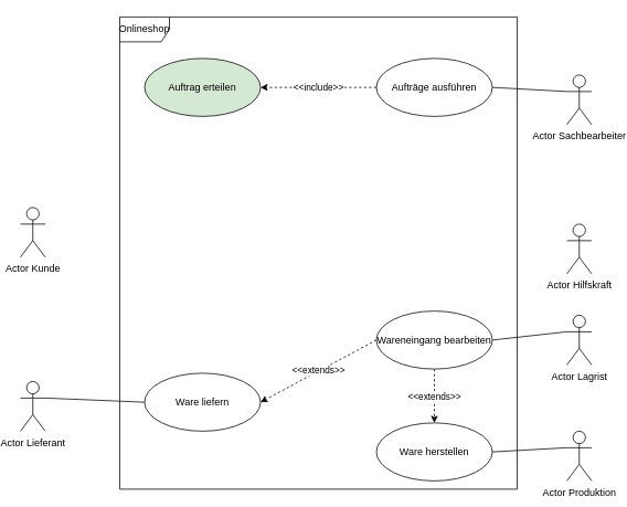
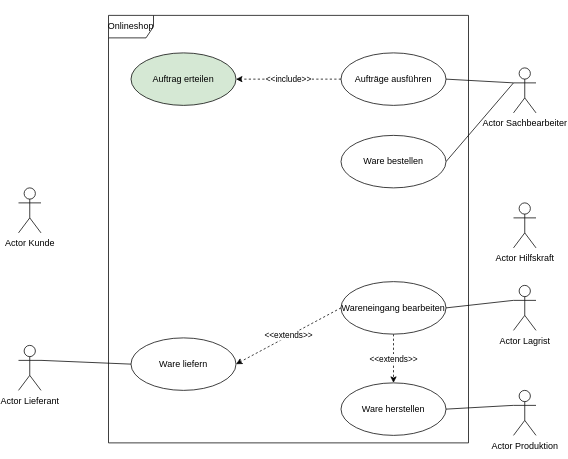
+ <mxCell id="5" style="edgeStyle=none;rounded=0;orthogonalLoop=1;jettySize=auto;html=1;exitX=0;exitY=0.333;exitDx=0;exitDy=0;exitPerimeter=0;entryX=1;entryY=0.5;entryDx=0;entryDy=0;endArrow=none;endFill=0;" edge="1" parent="1" source="6" target="19"><mxGeometry relative="1" as="geometry" /></mxCell>
+ <mxCell id="19" value="Ware bestellen" style="ellipse;whiteSpace=wrap;html=1;" vertex="1" parent="1"><mxGeometry x="450" y="180" width="140" height="70" as="geometry" /></mxCell>
